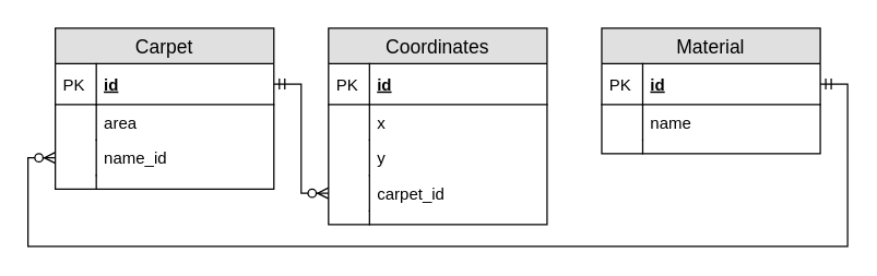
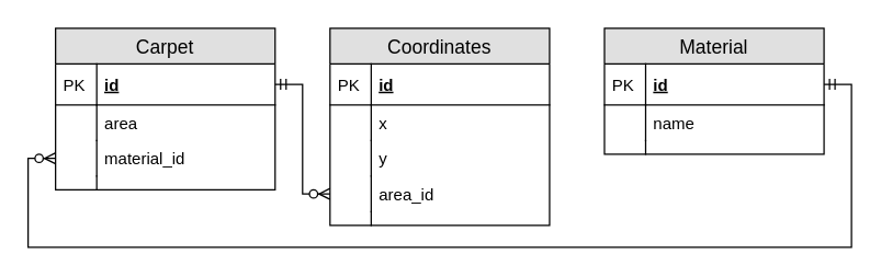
- <mxCell id="7" value="name_id" style="shape=partialRectangle;top=0;left=0;right=0;bottom=0;align=left;verticalAlign=top;fillColor=none;spacingLeft=34;spacingRight=4;overflow=hidden;rotatable=0;points=[[0,0.5],[1,0.5]];portConstraint=eastwest;dropTarget=0;fontSize=12;" vertex="1" parent="2"><mxGeometry y="82" width="160" height="26" as="geometry" /></mxCell>
+ <mxCell id="7" value="material_id" style="shape=partialRectangle;top=0;left=0;right=0;bottom=0;align=left;verticalAlign=top;fillColor=none;spacingLeft=34;spacingRight=4;overflow=hidden;rotatable=0;points=[[0,0.5],[1,0.5]];portConstraint=eastwest;dropTarget=0;fontSize=12;" vertex="1" parent="2"><mxGeometry y="82" width="160" height="26" as="geometry" /></mxCell>
- <mxCell id="18" value="carpet_id" style="shape=partialRectangle;top=0;left=0;right=0;bottom=0;align=left;verticalAlign=top;fillColor=none;spacingLeft=34;spacingRight=4;overflow=hidden;rotatable=0;points=[[0,0.5],[1,0.5]];portConstraint=eastwest;dropTarget=0;fontSize=12;" vertex="1" parent="11"><mxGeometry y="108" width="160" height="26" as="geometry" /></mxCell>
+ <mxCell id="18" value="area_id" style="shape=partialRectangle;top=0;left=0;right=0;bottom=0;align=left;verticalAlign=top;fillColor=none;spacingLeft=34;spacingRight=4;overflow=hidden;rotatable=0;points=[[0,0.5],[1,0.5]];portConstraint=eastwest;dropTarget=0;fontSize=12;" vertex="1" parent="11"><mxGeometry y="108" width="160" height="26" as="geometry" /></mxCell>
